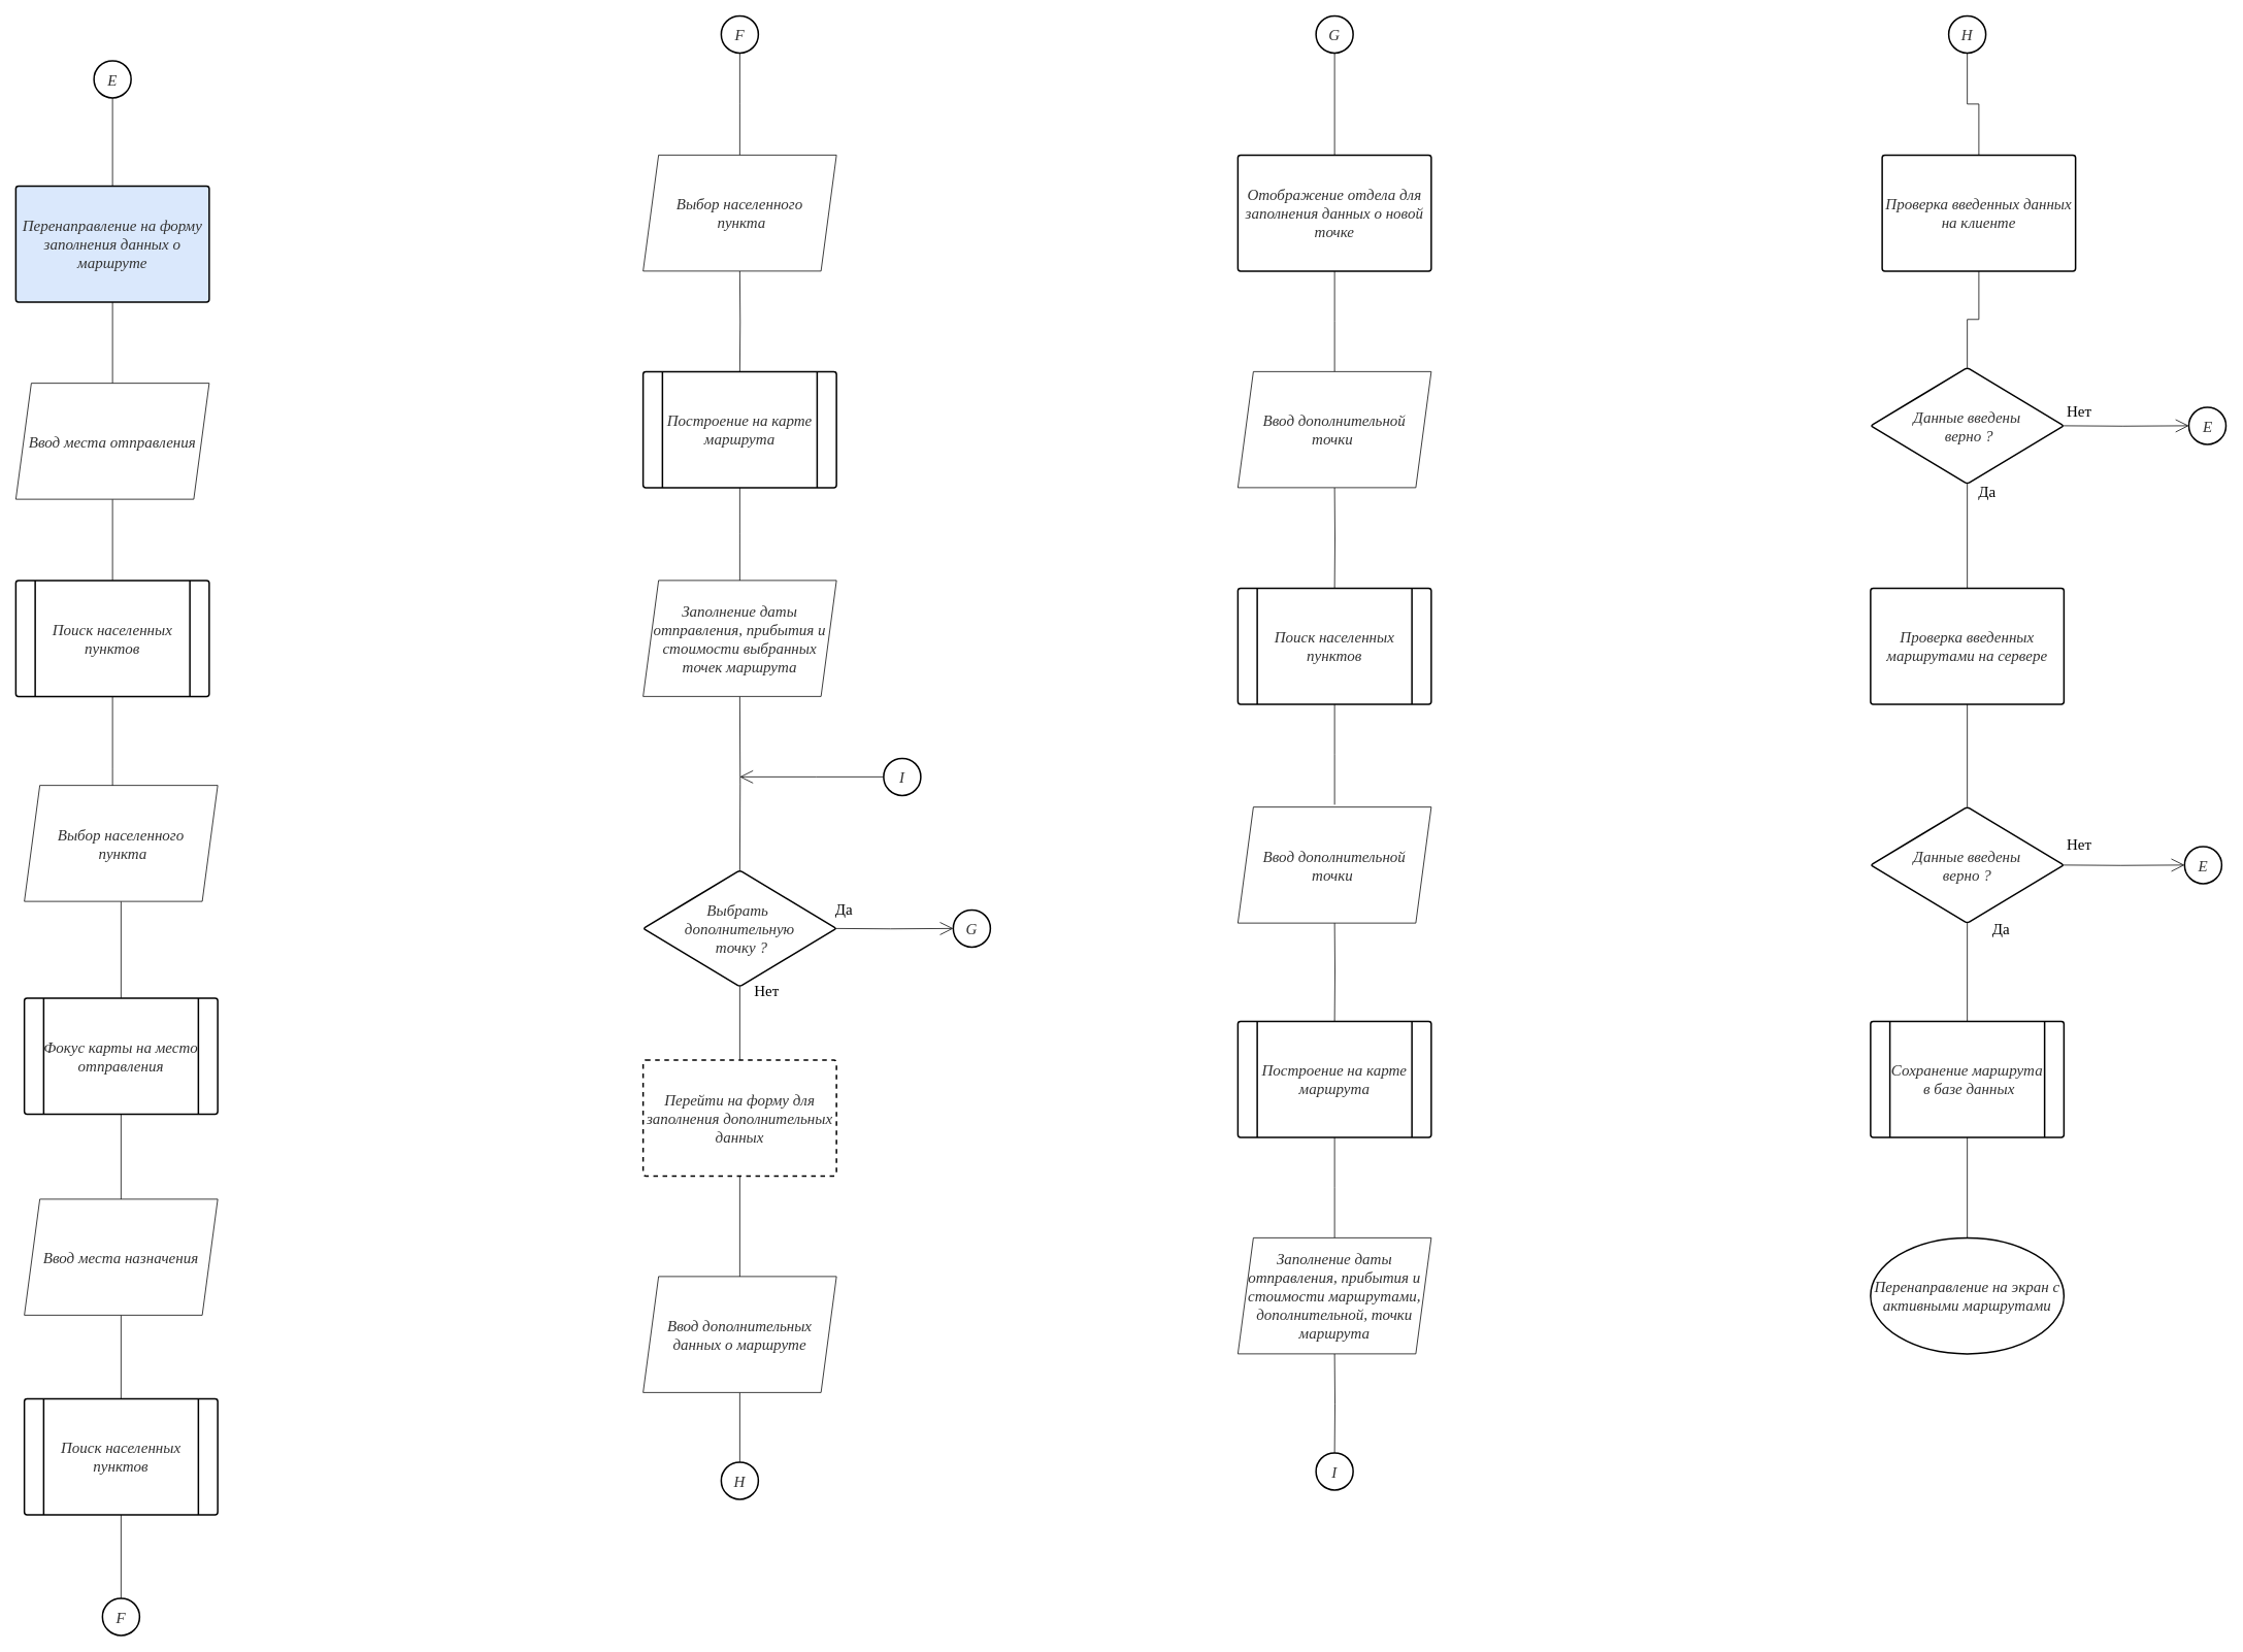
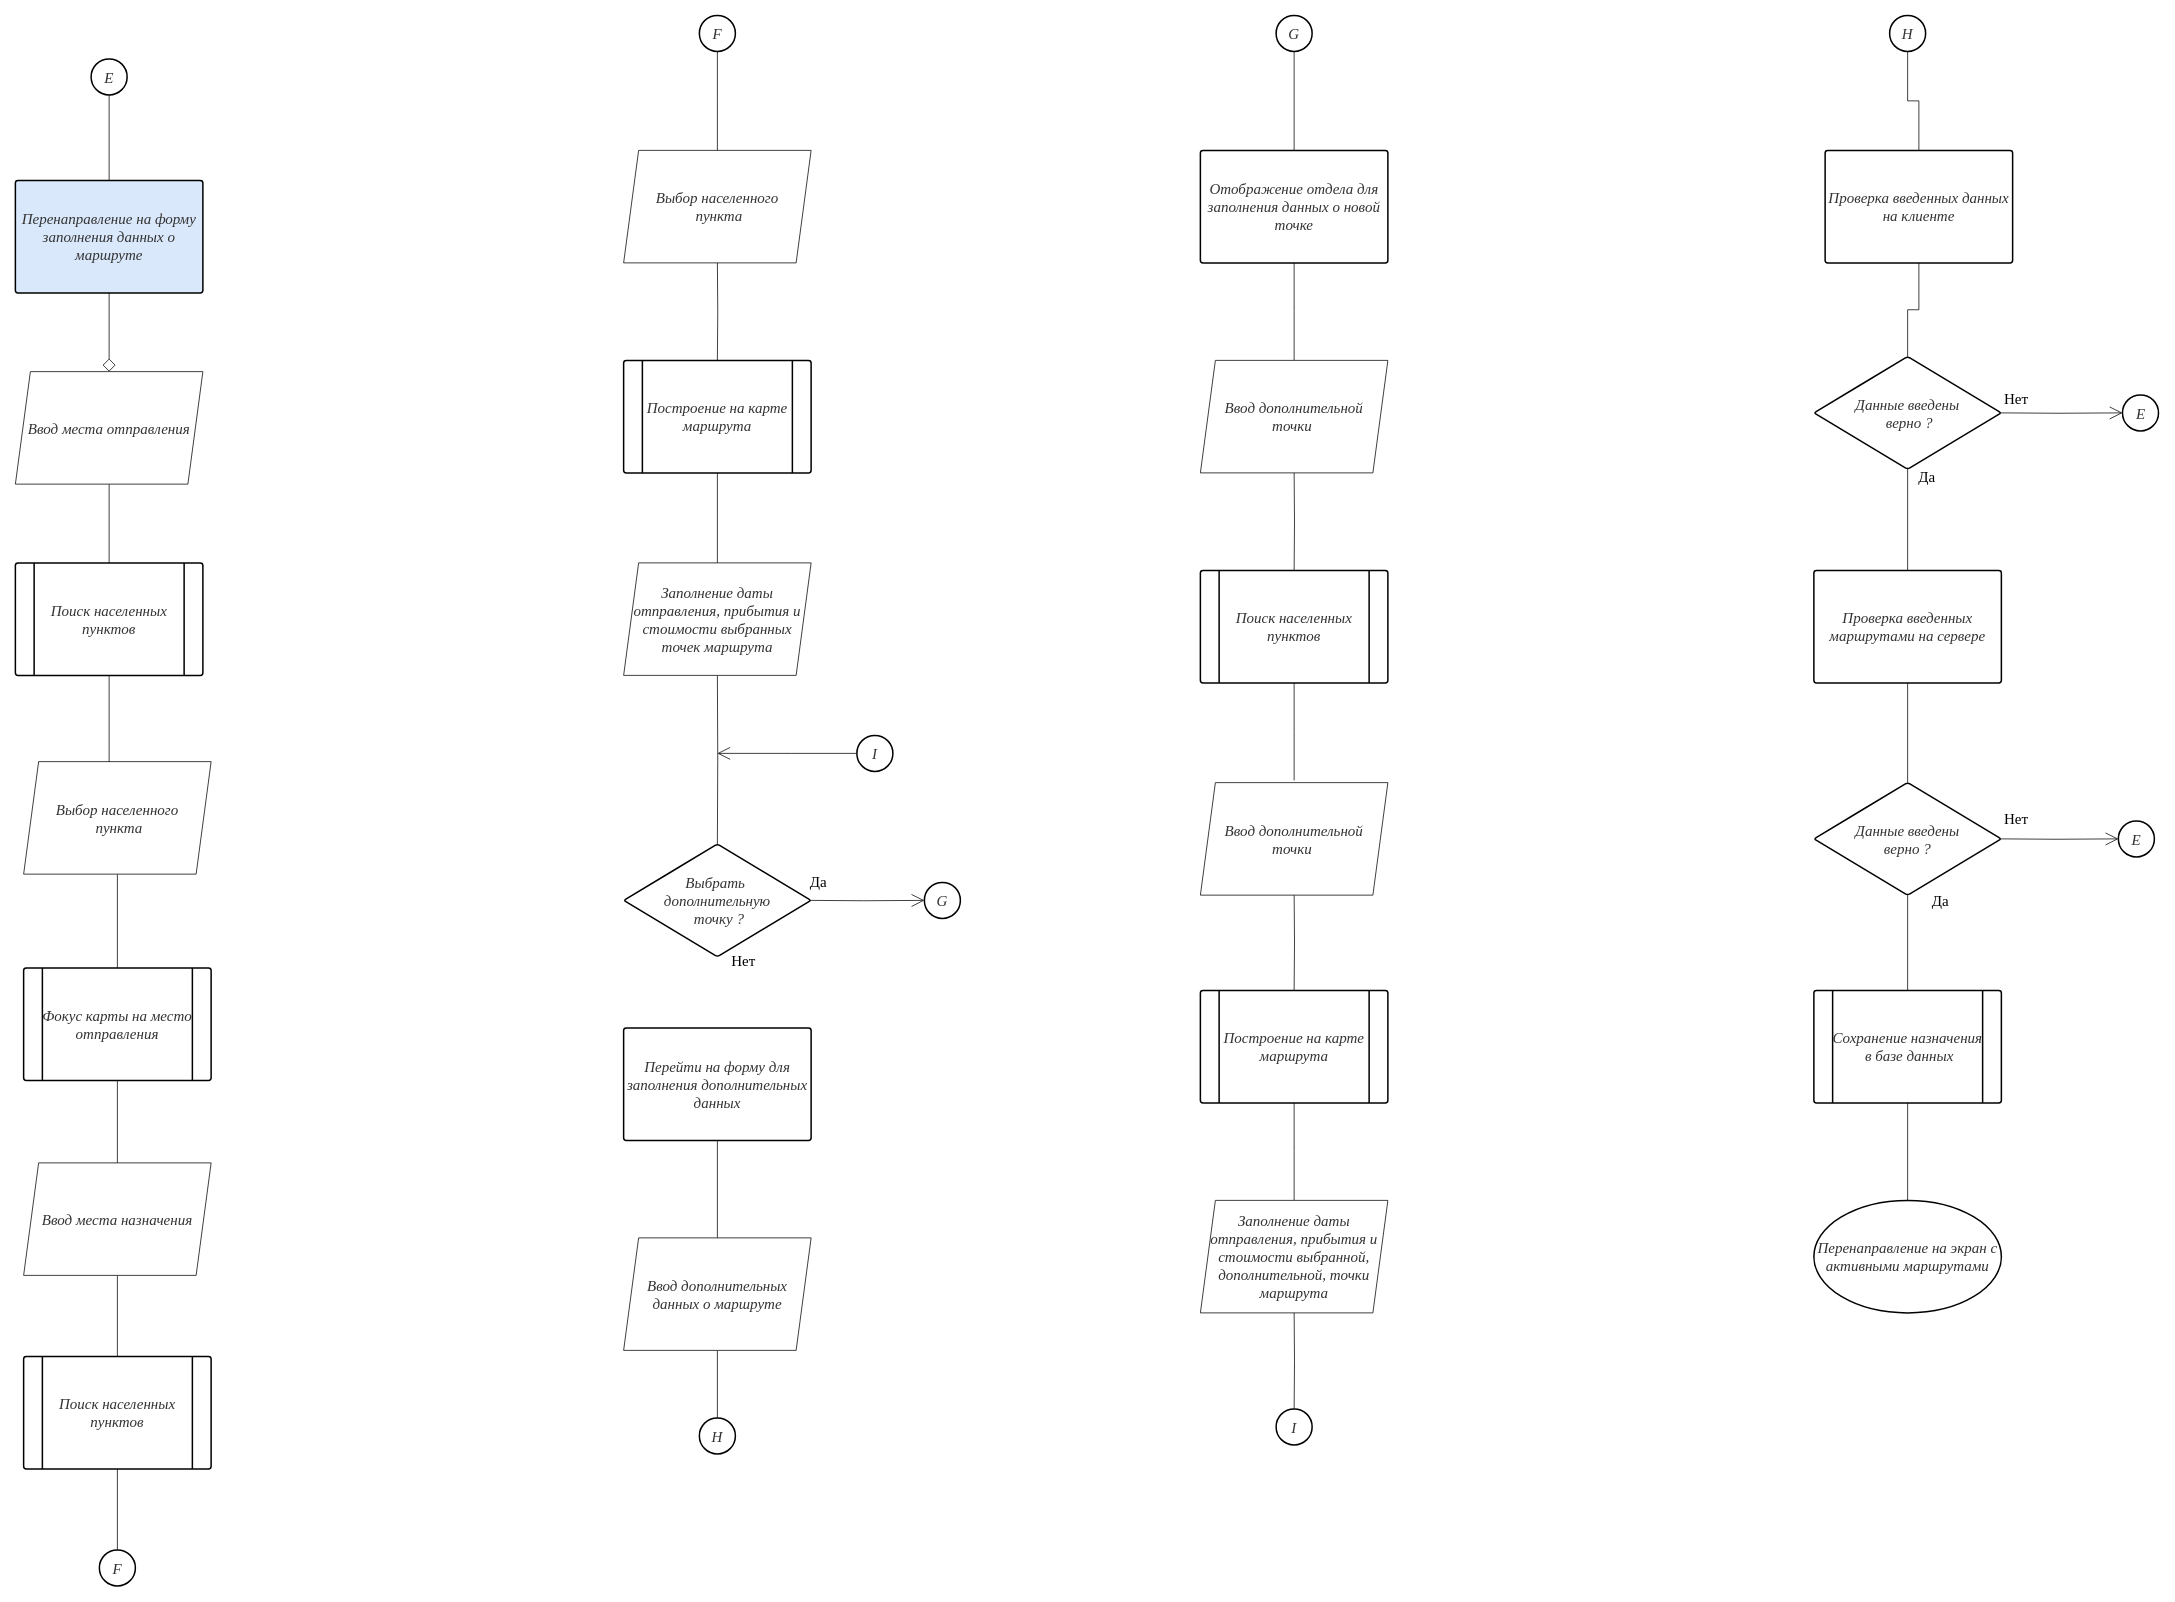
- <mxCell id="19" style="edgeStyle=none;jumpSize=6;orthogonalLoop=1;jettySize=auto;html=1;exitX=0.5;exitY=1;exitDx=0;exitDy=0;entryX=0.5;entryY=0;entryDx=0;entryDy=0;endArrow=none;endFill=0;endSize=15;strokeColor=#000000;strokeWidth=1;" parent="13" source="20" target="79" edge="1"><mxGeometry relative="1" as="geometry" /></mxCell>
+ <mxCell id="19" style="edgeStyle=none;jumpSize=6;orthogonalLoop=1;jettySize=auto;html=1;exitX=0.5;exitY=1;exitDx=0;exitDy=0;entryX=0.5;entryY=0;entryDx=0;entryDy=0;endArrow=diamond;endFill=0;endSize=15;strokeColor=#000000;strokeWidth=1;" parent="13" source="20" target="79" edge="1"><mxGeometry relative="1" as="geometry" /></mxCell>
- <mxCell id="22" style="edgeStyle=orthogonalEdgeStyle;rounded=0;orthogonalLoop=1;jettySize=auto;html=1;exitX=0.5;exitY=1;exitDx=0;exitDy=0;entryX=0.5;entryY=0;entryDx=0;entryDy=0;fontFamily=ISOCPEUR;fontSize=20;endArrow=none;endFill=0;" parent="13" source="23" target="29" edge="1"><mxGeometry relative="1" as="geometry" /></mxCell>
- <mxCell id="18" value="Сохранение маршрута&lt;br&gt;&amp;nbsp;в базе данных" style="html=1;overflow=block;whiteSpace=wrap;shape=process;whiteSpace=wrap;fontSize=20;fontFamily=ISOCPEUR;fontColor=#333333;fontStyle=2;spacing=3;strokeOpacity=100;rounded=1;absoluteArcSize=1;arcSize=7;strokeWidth=2;spacingTop=0;" parent="13" vertex="1"><mxGeometry x="2418" y="1320" width="250" height="150" as="geometry" /></mxCell>
+ <mxCell id="18" value="Сохранение назначения&lt;br&gt;&amp;nbsp;в базе данных" style="html=1;overflow=block;whiteSpace=wrap;shape=process;whiteSpace=wrap;fontSize=20;fontFamily=ISOCPEUR;fontColor=#333333;fontStyle=2;spacing=3;strokeOpacity=100;rounded=1;absoluteArcSize=1;arcSize=7;strokeWidth=2;spacingTop=0;" parent="13" vertex="1"><mxGeometry x="2418" y="1320" width="250" height="150" as="geometry" /></mxCell>
- <mxCell id="29" value="Перейти на форму для заполнения дополнительных данных" style="html=1;overflow=block;whiteSpace=wrap;whiteSpace=wrap;fontSize=20;fontFamily=ISOCPEUR;fontColor=#333333;fontStyle=2;spacing=7;strokeOpacity=100;rounded=1;absoluteArcSize=1;arcSize=7;strokeWidth=2;spacingTop=0;dashed=1;" parent="13" vertex="1"><mxGeometry x="831" y="1370" width="250" height="150" as="geometry" /></mxCell>
+ <mxCell id="29" value="Перейти на форму для заполнения дополнительных данных" style="html=1;overflow=block;whiteSpace=wrap;;whiteSpace=wrap;fontSize=20;fontFamily=ISOCPEUR;fontColor=#333333;fontStyle=2;spacing=7;strokeOpacity=100;rounded=1;absoluteArcSize=1;arcSize=7;strokeWidth=2;spacingTop=0;" parent="13" vertex="1"><mxGeometry x="831" y="1370" width="250" height="150" as="geometry" /></mxCell>
- <mxCell id="87" value="&lt;span style=&quot;color: rgb(51 , 51 , 51) ; font-family: &amp;#34;isocpeur&amp;#34; ; font-size: 20px ; font-style: italic&quot;&gt;Заполнение даты отправления, прибытия и стоимости маршрутами, дополнительной, точки маршрута&lt;/span&gt;" style="shape=parallelogram;perimeter=parallelogramPerimeter;whiteSpace=wrap;html=1;fixedSize=1;" parent="13" vertex="1"><mxGeometry x="1600" y="1600" width="250" height="150" as="geometry" /></mxCell>
+ <mxCell id="87" value="&lt;span style=&quot;color: rgb(51 , 51 , 51) ; font-family: &amp;#34;isocpeur&amp;#34; ; font-size: 20px ; font-style: italic&quot;&gt;Заполнение даты отправления, прибытия и стоимости выбранной, дополнительной, точки маршрута&lt;/span&gt;" style="shape=parallelogram;perimeter=parallelogramPerimeter;whiteSpace=wrap;html=1;fixedSize=1;" parent="13" vertex="1"><mxGeometry x="1600" y="1600" width="250" height="150" as="geometry" /></mxCell>
